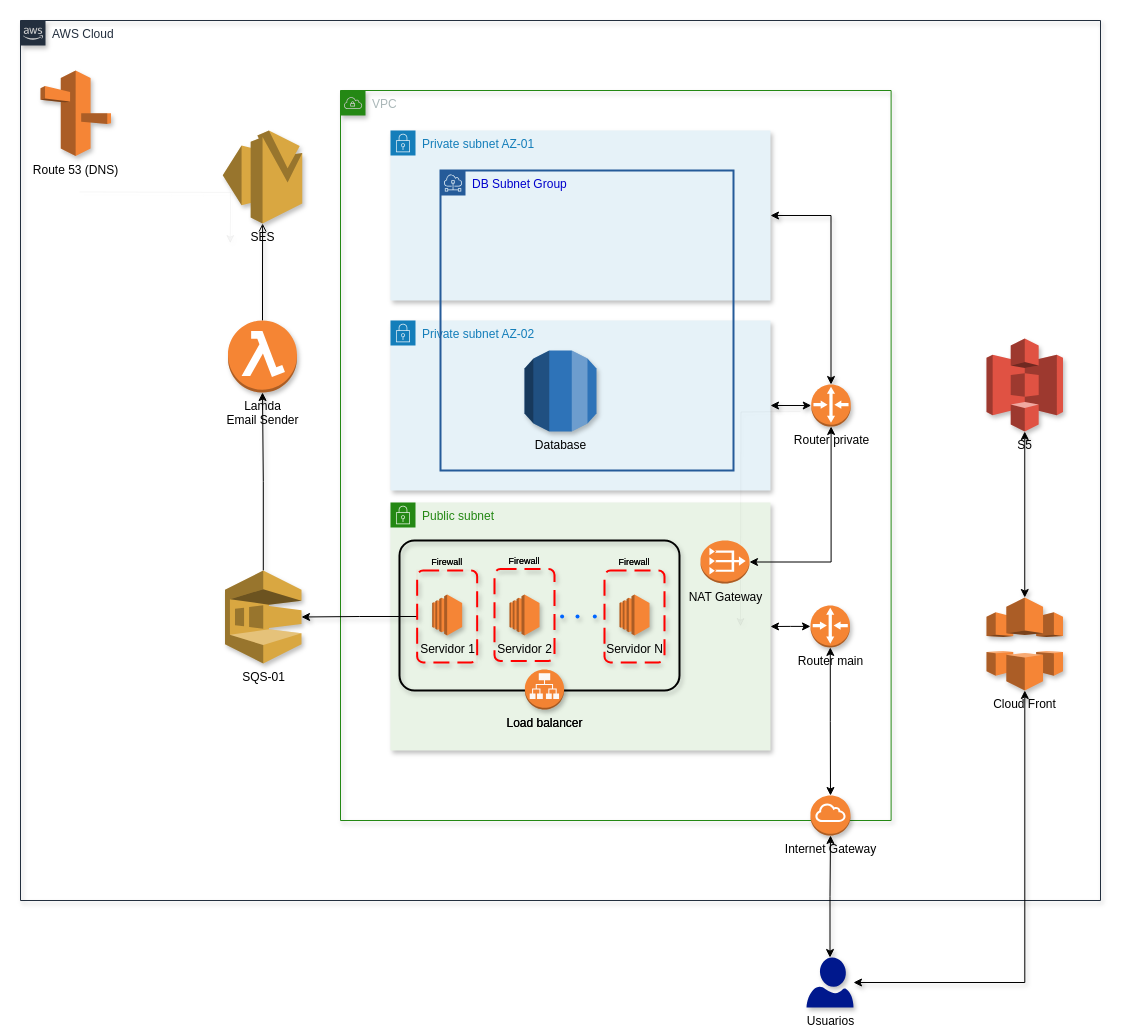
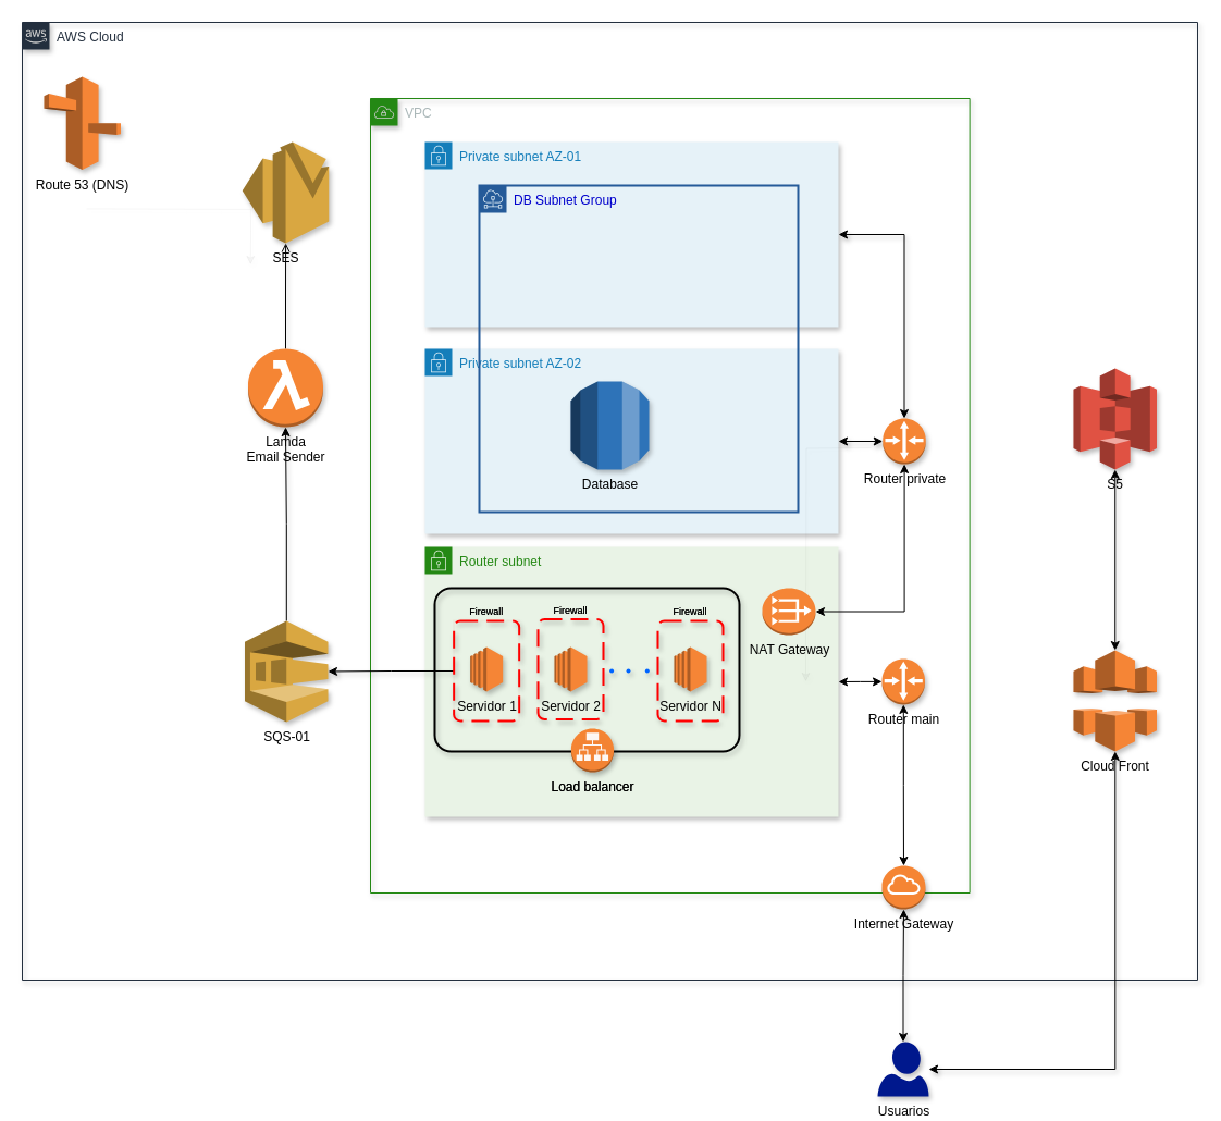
- <mxCell id="4" value="Public subnet" style="points=[[0,0],[0.25,0],[0.5,0],[0.75,0],[1,0],[1,0.25],[1,0.5],[1,0.75],[1,1],[0.75,1],[0.5,1],[0.25,1],[0,1],[0,0.75],[0,0.5],[0,0.25]];outlineConnect=0;gradientColor=none;html=1;whiteSpace=wrap;fontSize=12;fontStyle=0;shape=mxgraph.aws4.group;grIcon=mxgraph.aws4.group_security_group;grStroke=0;strokeColor=#248814;fillColor=#E9F3E6;verticalAlign=top;align=left;spacingLeft=30;fontColor=#248814;dashed=0;shadow=1;" parent="1" vertex="1"><mxGeometry x="390" y="502" width="380" height="248" as="geometry" /></mxCell>
+ <mxCell id="4" value="Router subnet" style="points=[[0,0],[0.25,0],[0.5,0],[0.75,0],[1,0],[1,0.25],[1,0.5],[1,0.75],[1,1],[0.75,1],[0.5,1],[0.25,1],[0,1],[0,0.75],[0,0.5],[0,0.25]];outlineConnect=0;gradientColor=none;html=1;whiteSpace=wrap;fontSize=12;fontStyle=0;shape=mxgraph.aws4.group;grIcon=mxgraph.aws4.group_security_group;grStroke=0;strokeColor=#248814;fillColor=#E9F3E6;verticalAlign=top;align=left;spacingLeft=30;fontColor=#248814;dashed=0;shadow=1;" parent="1" vertex="1"><mxGeometry x="390" y="502" width="380" height="248" as="geometry" /></mxCell>
